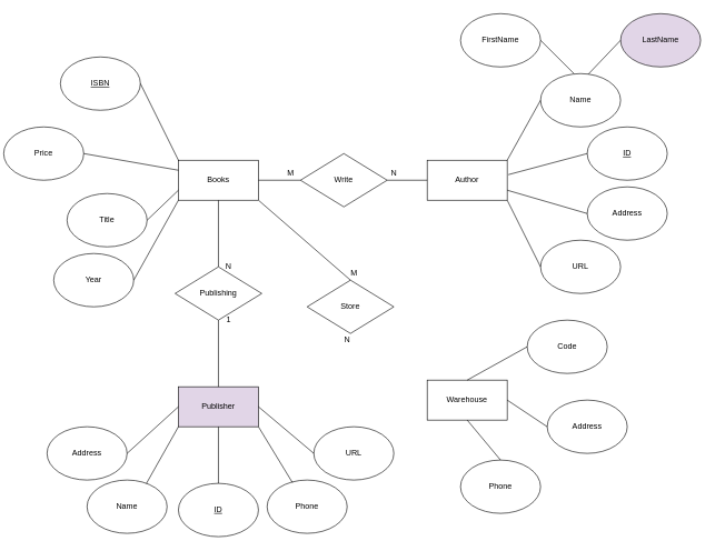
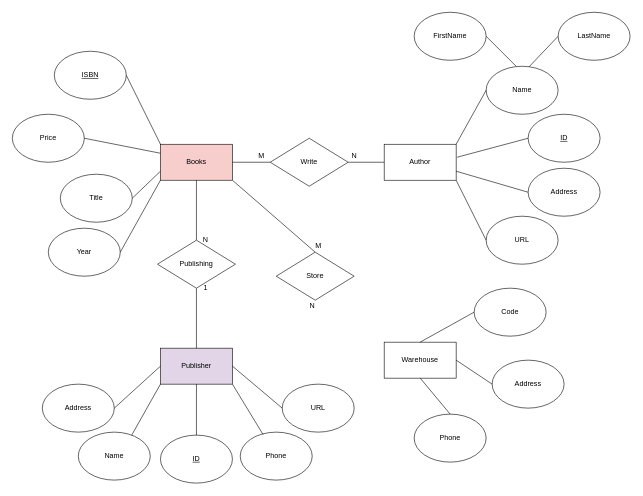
- <mxCell id="16" value="LastName" style="ellipse;whiteSpace=wrap;html=1;fillColor=#e1d5e7;" vertex="1" parent="1"><mxGeometry x="930" width="120" height="80" as="geometry" y="20" /></mxCell>
+ <mxCell id="16" value="LastName" style="ellipse;whiteSpace=wrap;html=1;" vertex="1" parent="1"><mxGeometry x="930" width="120" height="80" as="geometry" y="20" /></mxCell>
- <mxCell id="6" value="Price" style="ellipse;whiteSpace=wrap;html=1;" vertex="1" parent="1"><mxGeometry x="5" y="190" width="120" height="80" as="geometry" /></mxCell>
+ <mxCell id="6" value="Price" style="ellipse;whiteSpace=wrap;html=1;" vertex="1" parent="1"><mxGeometry x="20" y="190" width="120" height="80" as="geometry" /></mxCell>
- <mxCell id="4" value="Books" style="rounded=0;whiteSpace=wrap;html=1;" vertex="1" parent="1"><mxGeometry x="267" y="240" width="120" height="60" as="geometry" /></mxCell>
+ <mxCell id="4" value="Books" style="rounded=0;whiteSpace=wrap;html=1;fillColor=#f8cecc;" vertex="1" parent="1"><mxGeometry x="267" y="240" width="120" height="60" as="geometry" /></mxCell>
